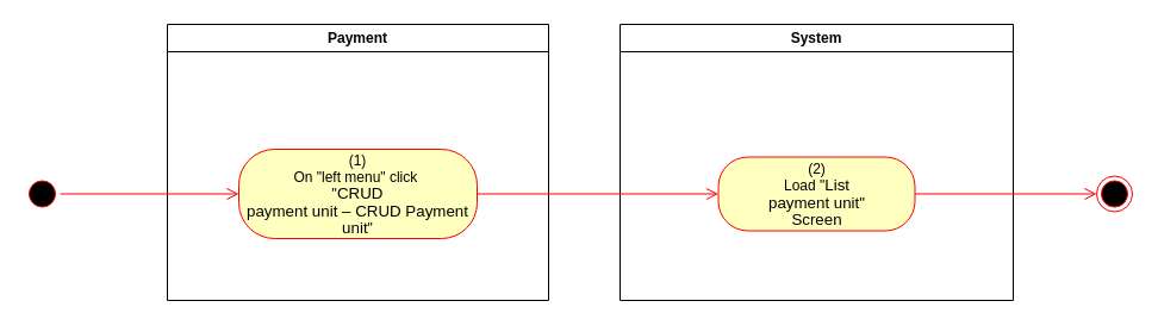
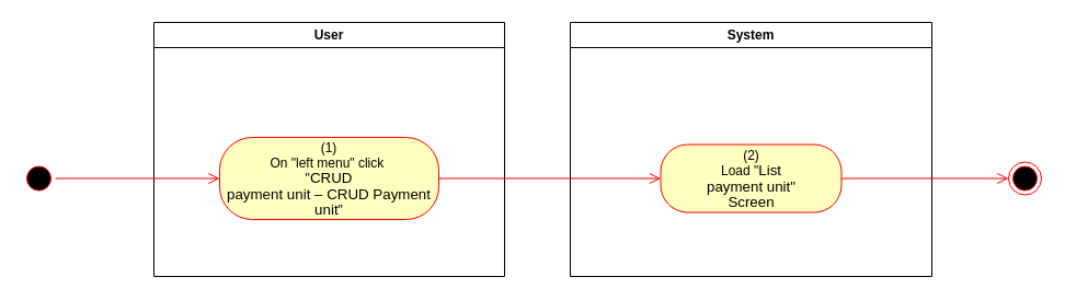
- <mxCell id="2" value="Payment" style="swimlane;whiteSpace=wrap" vertex="1" parent="1"><mxGeometry x="140" y="20" width="320" height="232" as="geometry"><mxRectangle x="120" y="128" width="60" height="23" as="alternateBounds" /></mxGeometry></mxCell>
+ <mxCell id="2" value="User" style="swimlane;whiteSpace=wrap" vertex="1" parent="1"><mxGeometry x="140" y="20" width="320" height="232" as="geometry"><mxRectangle x="120" y="128" width="60" height="23" as="alternateBounds" /></mxGeometry></mxCell>
